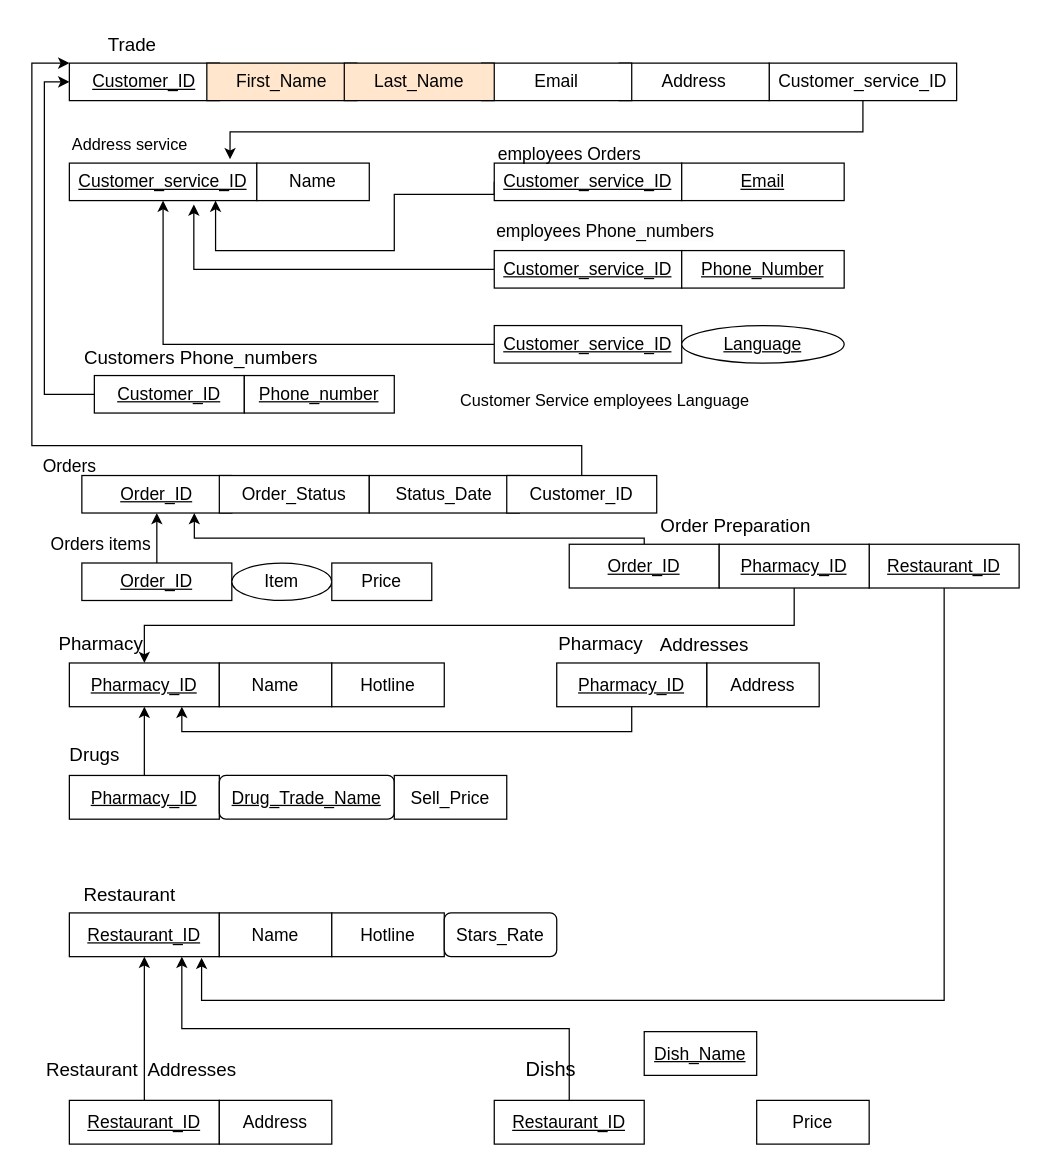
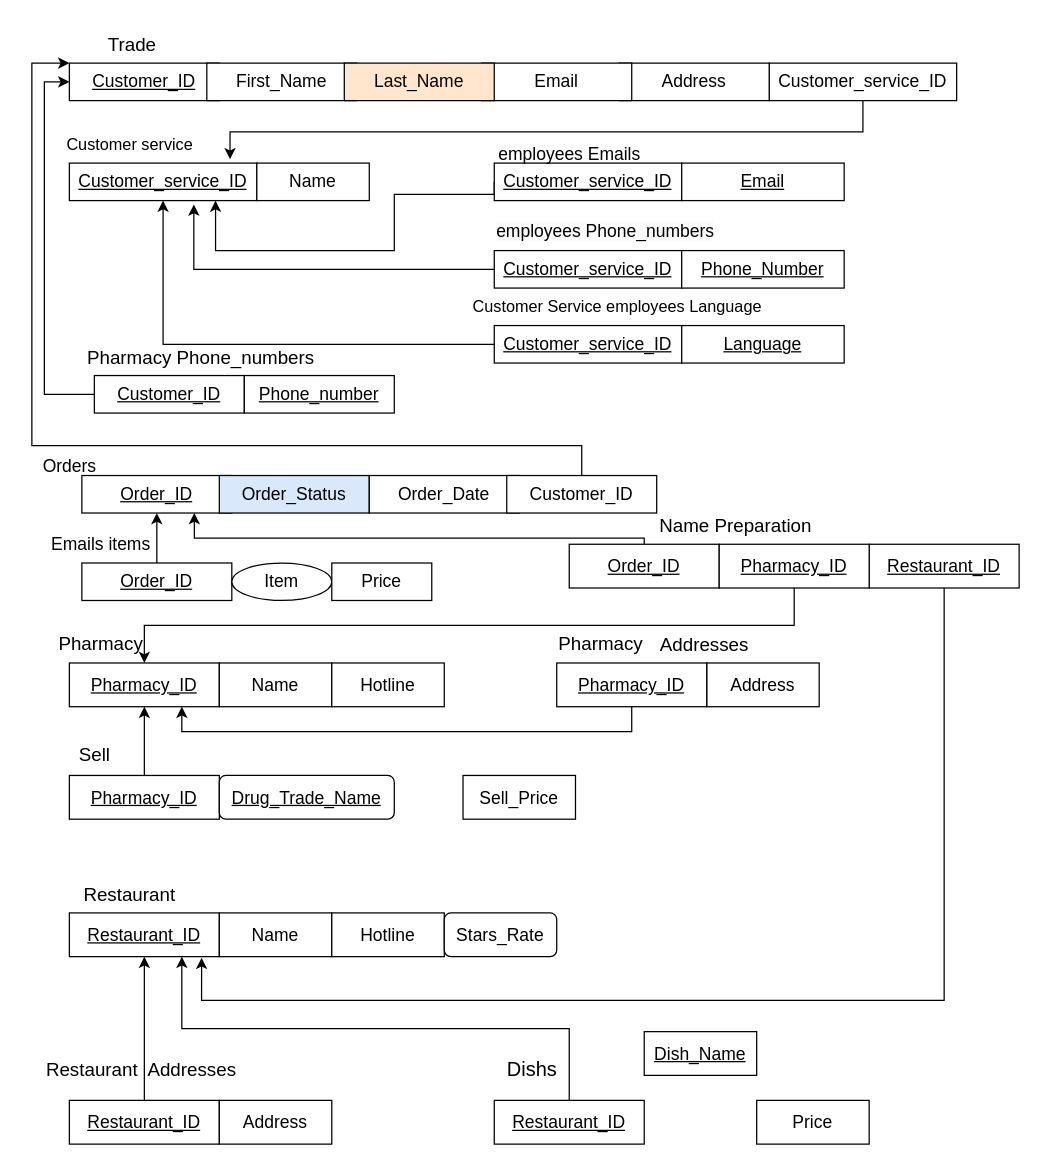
- <mxCell id="3" value="&lt;font style=&quot;font-size: 14px;&quot;&gt;First_Name&lt;/font&gt;" style="rounded=0;whiteSpace=wrap;html=1;fillColor=#ffe6cc;" vertex="1" parent="1"><mxGeometry x="165" y="50" width="120" height="30" as="geometry" /></mxCell>
+ <mxCell id="3" value="&lt;font style=&quot;font-size: 14px;&quot;&gt;First_Name&lt;/font&gt;" style="rounded=0;whiteSpace=wrap;html=1;" vertex="1" parent="1"><mxGeometry x="165" y="50" width="120" height="30" as="geometry" /></mxCell>
- <mxCell id="76" value="&lt;font style=&quot;font-size: 13px;&quot;&gt;Address service&amp;nbsp;&lt;/font&gt;" style="text;html=1;align=center;verticalAlign=middle;resizable=0;points=[];autosize=1;strokeColor=none;fillColor=none;" vertex="1" parent="1"><mxGeometry x="40" y="100" width="130" height="30" as="geometry" /></mxCell>
+ <mxCell id="76" value="&lt;font style=&quot;font-size: 13px;&quot;&gt;Customer service&amp;nbsp;&lt;/font&gt;" style="text;html=1;align=center;verticalAlign=middle;resizable=0;points=[];autosize=1;strokeColor=none;fillColor=none;" vertex="1" parent="1"><mxGeometry x="40" y="100" width="130" height="30" as="geometry" /></mxCell>
- <mxCell id="74" value="&lt;font style=&quot;font-size: 14px;&quot;&gt;employees Orders&lt;/font&gt;" style="text;html=1;align=center;verticalAlign=middle;resizable=0;points=[];autosize=1;strokeColor=none;fillColor=none;" vertex="1" parent="1"><mxGeometry x="385" y="108" width="140" height="30" as="geometry" /></mxCell>
+ <mxCell id="74" value="&lt;font style=&quot;font-size: 14px;&quot;&gt;employees Emails&lt;/font&gt;" style="text;html=1;align=center;verticalAlign=middle;resizable=0;points=[];autosize=1;strokeColor=none;fillColor=none;" vertex="1" parent="1"><mxGeometry x="385" y="108" width="140" height="30" as="geometry" /></mxCell>
- <mxCell id="20" value="&lt;u&gt;&lt;font style=&quot;font-size: 14px;&quot;&gt;Language&lt;/font&gt;&lt;/u&gt;" style="ellipse;whiteSpace=wrap;html=1;" vertex="1" parent="1"><mxGeometry x="545" y="260" width="130" height="30" as="geometry" /></mxCell>
+ <mxCell id="20" value="&lt;u&gt;&lt;font style=&quot;font-size: 14px;&quot;&gt;Language&lt;/font&gt;&lt;/u&gt;" style="rounded=0;whiteSpace=wrap;html=1;" vertex="1" parent="1"><mxGeometry x="545" y="260" width="130" height="30" as="geometry" /></mxCell>
- <mxCell id="71" value="&lt;font style=&quot;font-size: 15px;&quot;&gt;Customers Phone_numbers&lt;/font&gt;" style="text;html=1;align=center;verticalAlign=middle;resizable=0;points=[];autosize=1;strokeColor=none;fillColor=none;" vertex="1" parent="1"><mxGeometry x="55" y="270" width="210" height="30" as="geometry" /></mxCell>
+ <mxCell id="71" value="&lt;font style=&quot;font-size: 15px;&quot;&gt;Pharmacy Phone_numbers&lt;/font&gt;" style="text;html=1;align=center;verticalAlign=middle;resizable=0;points=[];autosize=1;strokeColor=none;fillColor=none;" vertex="1" parent="1"><mxGeometry x="55" y="270" width="210" height="30" as="geometry" /></mxCell>
- <mxCell id="72" value="&lt;font style=&quot;font-size: 13px;&quot;&gt;Customer Service employees Language&amp;nbsp;&lt;/font&gt;" style="text;html=1;align=center;verticalAlign=middle;resizable=0;points=[];autosize=1;strokeColor=none;fillColor=none;" vertex="1" parent="1"><mxGeometry x="355" y="305" width="260" height="30" as="geometry" /></mxCell>
+ <mxCell id="72" value="&lt;font style=&quot;font-size: 13px;&quot;&gt;Customer Service employees Language&amp;nbsp;&lt;/font&gt;" style="text;html=1;align=center;verticalAlign=middle;resizable=0;points=[];autosize=1;strokeColor=none;fillColor=none;" vertex="1" parent="1"><mxGeometry x="365" y="230" width="260" height="30" as="geometry" /></mxCell>
- <mxCell id="25" value="&lt;font style=&quot;font-size: 14px;&quot;&gt;Order_Status&lt;/font&gt;" style="rounded=0;whiteSpace=wrap;html=1;" vertex="1" parent="1"><mxGeometry x="175" y="380" width="120" height="30" as="geometry" /></mxCell>
+ <mxCell id="25" value="&lt;font style=&quot;font-size: 14px;&quot;&gt;Order_Status&lt;/font&gt;" style="rounded=0;whiteSpace=wrap;html=1;fillColor=#dae8fc;" vertex="1" parent="1"><mxGeometry x="175" y="380" width="120" height="30" as="geometry" /></mxCell>
- <mxCell id="26" value="&lt;font style=&quot;font-size: 14px;&quot;&gt;Status_Date&lt;/font&gt;" style="rounded=0;whiteSpace=wrap;html=1;" vertex="1" parent="1"><mxGeometry x="295" y="380" width="120" height="30" as="geometry" /></mxCell>
+ <mxCell id="26" value="&lt;font style=&quot;font-size: 14px;&quot;&gt;Order_Date&lt;/font&gt;" style="rounded=0;whiteSpace=wrap;html=1;" vertex="1" parent="1"><mxGeometry x="295" y="380" width="120" height="30" as="geometry" /></mxCell>
- <mxCell id="68" value="&lt;font style=&quot;font-size: 15px;&quot;&gt;Order Preparation&amp;nbsp;&lt;/font&gt;" style="text;html=1;align=center;verticalAlign=middle;resizable=0;points=[];autosize=1;strokeColor=none;fillColor=none;" vertex="1" parent="1"><mxGeometry x="515" y="405" width="150" height="30" as="geometry" /></mxCell>
+ <mxCell id="68" value="&lt;font style=&quot;font-size: 15px;&quot;&gt;Name Preparation&amp;nbsp;&lt;/font&gt;" style="text;html=1;align=center;verticalAlign=middle;resizable=0;points=[];autosize=1;strokeColor=none;fillColor=none;" vertex="1" parent="1"><mxGeometry x="515" y="405" width="150" height="30" as="geometry" /></mxCell>
- <mxCell id="69" value="&lt;font style=&quot;font-size: 14px;&quot;&gt;Orders items&lt;/font&gt;" style="text;html=1;align=center;verticalAlign=middle;resizable=0;points=[];autosize=1;strokeColor=none;fillColor=none;" vertex="1" parent="1"><mxGeometry x="30" y="420" width="100" height="30" as="geometry" /></mxCell>
+ <mxCell id="69" value="&lt;font style=&quot;font-size: 14px;&quot;&gt;Emails items&lt;/font&gt;" style="text;html=1;align=center;verticalAlign=middle;resizable=0;points=[];autosize=1;strokeColor=none;fillColor=none;" vertex="1" parent="1"><mxGeometry x="30" y="420" width="100" height="30" as="geometry" /></mxCell>
- <mxCell id="64" value="&lt;font style=&quot;font-size: 15px;&quot;&gt;Drugs&lt;/font&gt;" style="text;html=1;align=center;verticalAlign=middle;resizable=0;points=[];autosize=1;strokeColor=none;fillColor=none;" vertex="1" parent="1"><mxGeometry x="45" y="588" width="60" height="30" as="geometry" /></mxCell>
+ <mxCell id="64" value="&lt;font style=&quot;font-size: 15px;&quot;&gt;Sell&lt;/font&gt;" style="text;html=1;align=center;verticalAlign=middle;resizable=0;points=[];autosize=1;strokeColor=none;fillColor=none;" vertex="1" parent="1"><mxGeometry x="45" y="588" width="60" height="30" as="geometry" /></mxCell>
- <mxCell id="45" value="&lt;span style=&quot;font-size: 14px;&quot;&gt;Sell_Price&lt;/span&gt;" style="rounded=0;whiteSpace=wrap;html=1;" vertex="1" parent="1"><mxGeometry x="315" y="620" width="90" height="35" as="geometry" /></mxCell>
+ <mxCell id="45" value="&lt;span style=&quot;font-size: 14px;&quot;&gt;Sell_Price&lt;/span&gt;" style="rounded=0;whiteSpace=wrap;html=1;" vertex="1" parent="1"><mxGeometry x="370" y="620" width="90" height="35" as="geometry" /></mxCell>
- <mxCell id="60" value="&lt;font style=&quot;font-size: 16px;&quot;&gt;Dishs&lt;/font&gt;" style="text;html=1;align=center;verticalAlign=middle;resizable=0;points=[];autosize=1;strokeColor=none;fillColor=none;" vertex="1" parent="1"><mxGeometry x="410" y="840" width="60" height="30" as="geometry" /></mxCell>
+ <mxCell id="60" value="&lt;font style=&quot;font-size: 16px;&quot;&gt;Dishs&lt;/font&gt;" style="text;html=1;align=center;verticalAlign=middle;resizable=0;points=[];autosize=1;strokeColor=none;fillColor=none;" vertex="1" parent="1"><mxGeometry x="395" y="840" width="60" height="30" as="geometry" /></mxCell>
